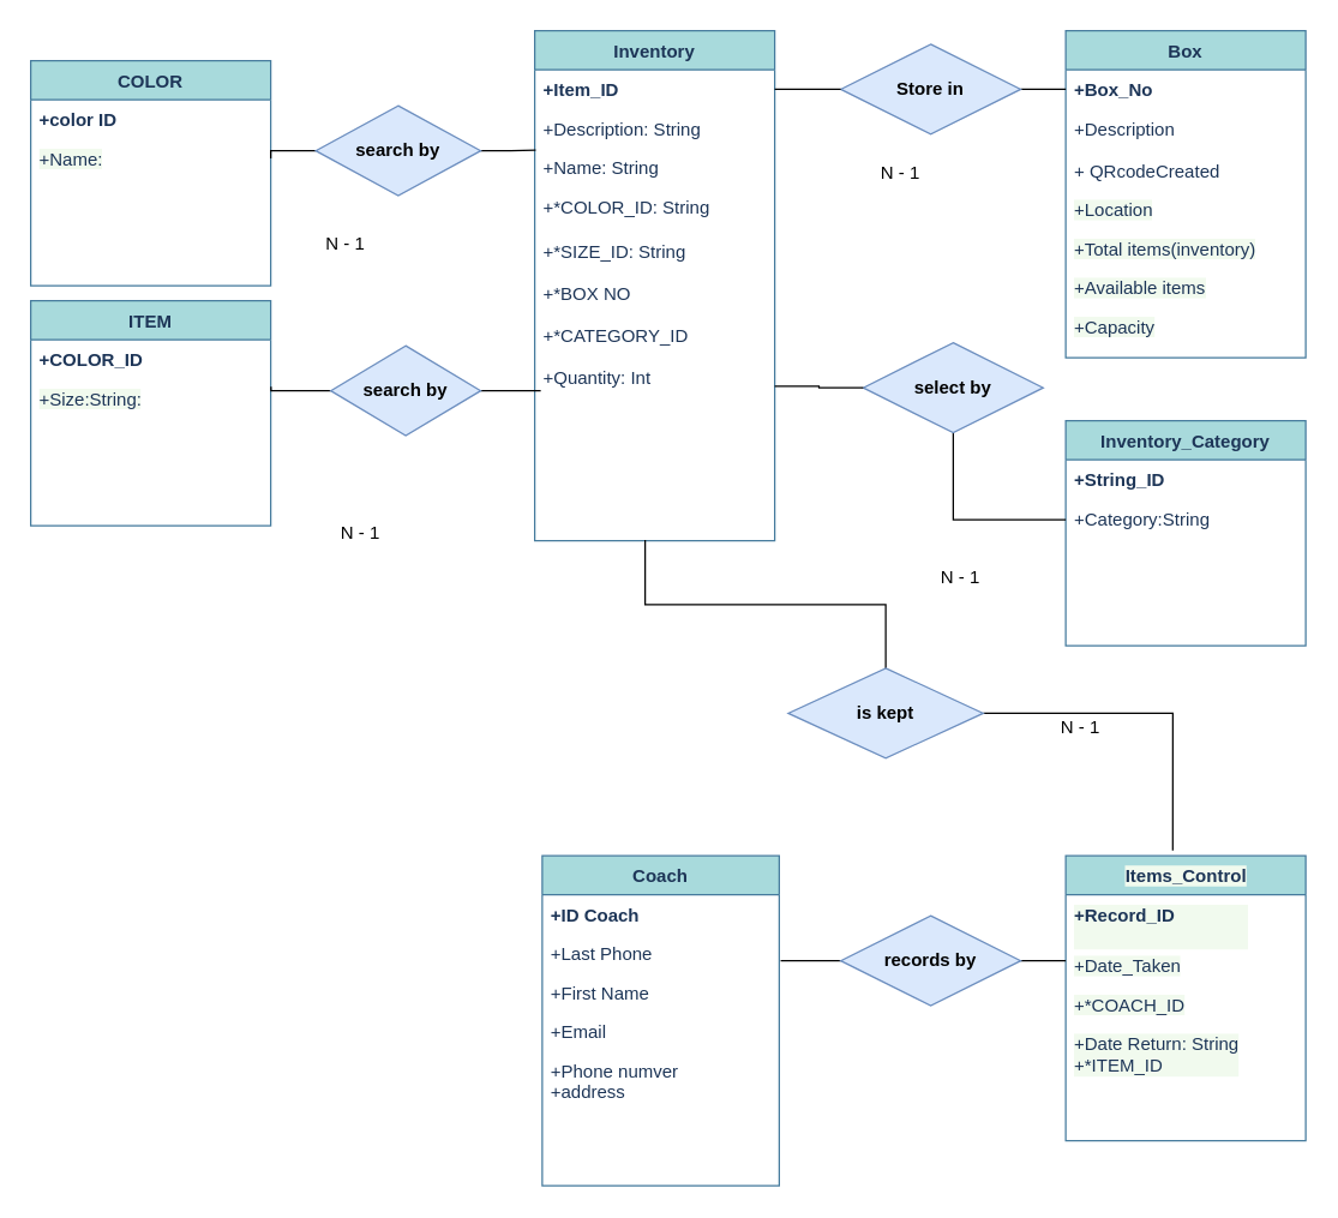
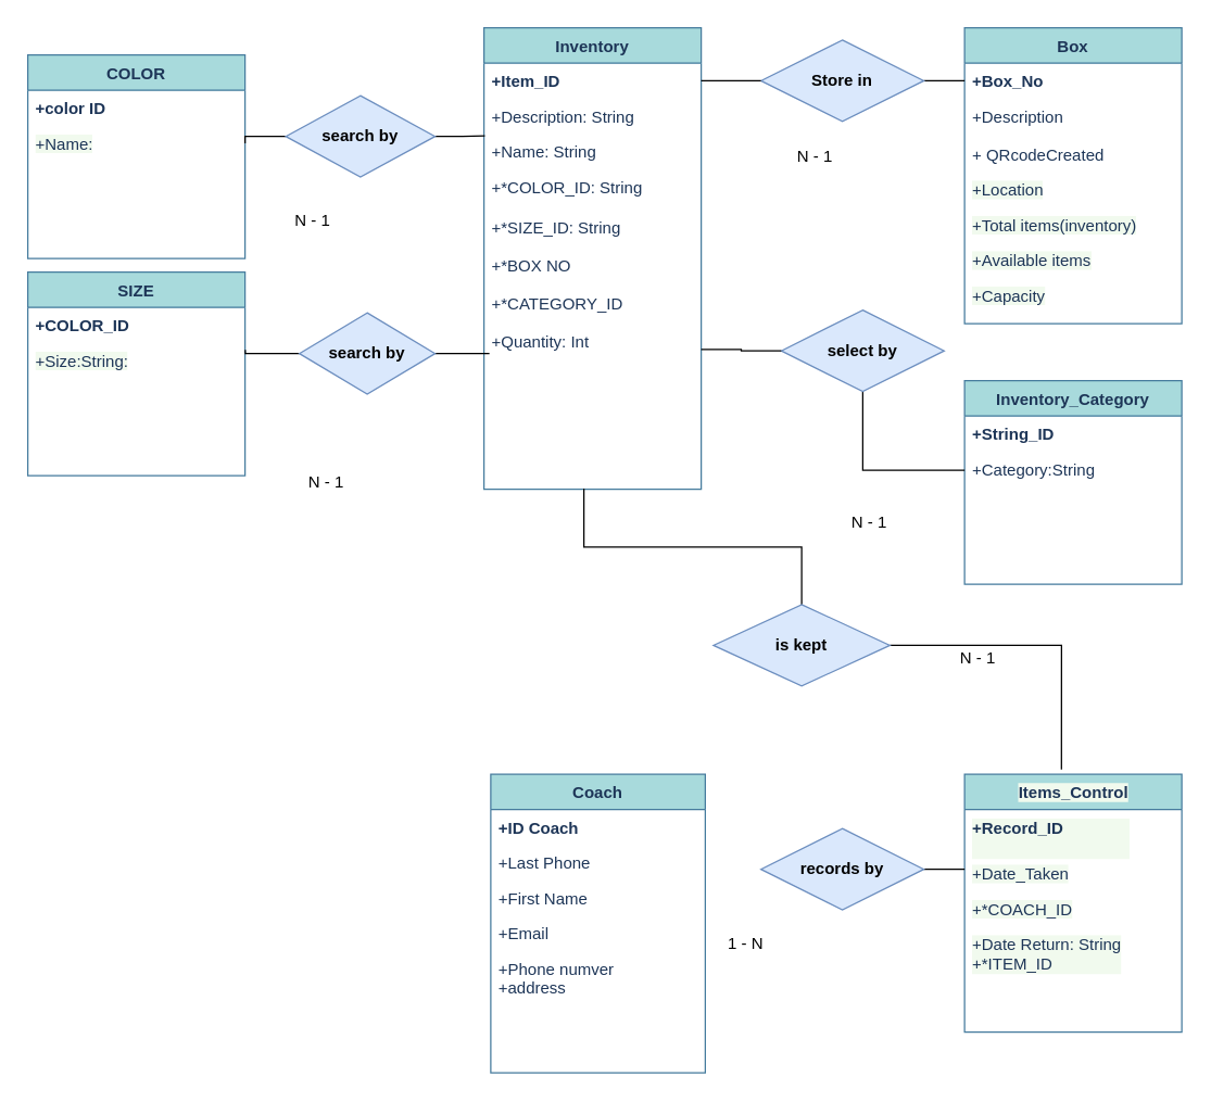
- <mxCell id="36" value="ITEM" style="swimlane;fontStyle=1;align=center;verticalAlign=top;childLayout=stackLayout;horizontal=1;startSize=26;horizontalStack=0;resizeParent=1;resizeLast=0;collapsible=1;marginBottom=0;rounded=0;shadow=0;strokeWidth=1;fillColor=#A8DADC;strokeColor=#457B9D;fontColor=#1D3557;" parent="1" vertex="1"><mxGeometry y="200" width="160" height="150" as="geometry" x="20"><mxRectangle x="550" y="140" width="160" height="26" as="alternateBounds" /></mxGeometry></mxCell>
+ <mxCell id="36" value="SIZE" style="swimlane;fontStyle=1;align=center;verticalAlign=top;childLayout=stackLayout;horizontal=1;startSize=26;horizontalStack=0;resizeParent=1;resizeLast=0;collapsible=1;marginBottom=0;rounded=0;shadow=0;strokeWidth=1;fillColor=#A8DADC;strokeColor=#457B9D;fontColor=#1D3557;" parent="1" vertex="1"><mxGeometry y="200" width="160" height="150" as="geometry" x="20"><mxRectangle x="550" y="140" width="160" height="26" as="alternateBounds" /></mxGeometry></mxCell>
- <mxCell id="48" style="edgeStyle=orthogonalEdgeStyle;rounded=0;orthogonalLoop=1;jettySize=auto;html=1;entryX=1.006;entryY=-0.308;entryDx=0;entryDy=0;entryPerimeter=0;endArrow=none;endFill=0;" edge="1" parent="1" source="49" target="14"><mxGeometry relative="1" as="geometry" /></mxCell>
+ <mxCell id="58" value="1 - N" style="text;html=1;strokeColor=none;fillColor=none;align=center;verticalAlign=middle;whiteSpace=wrap;rounded=0;" vertex="1" parent="1"><mxGeometry x="519" y="680" width="60" height="30" as="geometry" /></mxCell>
